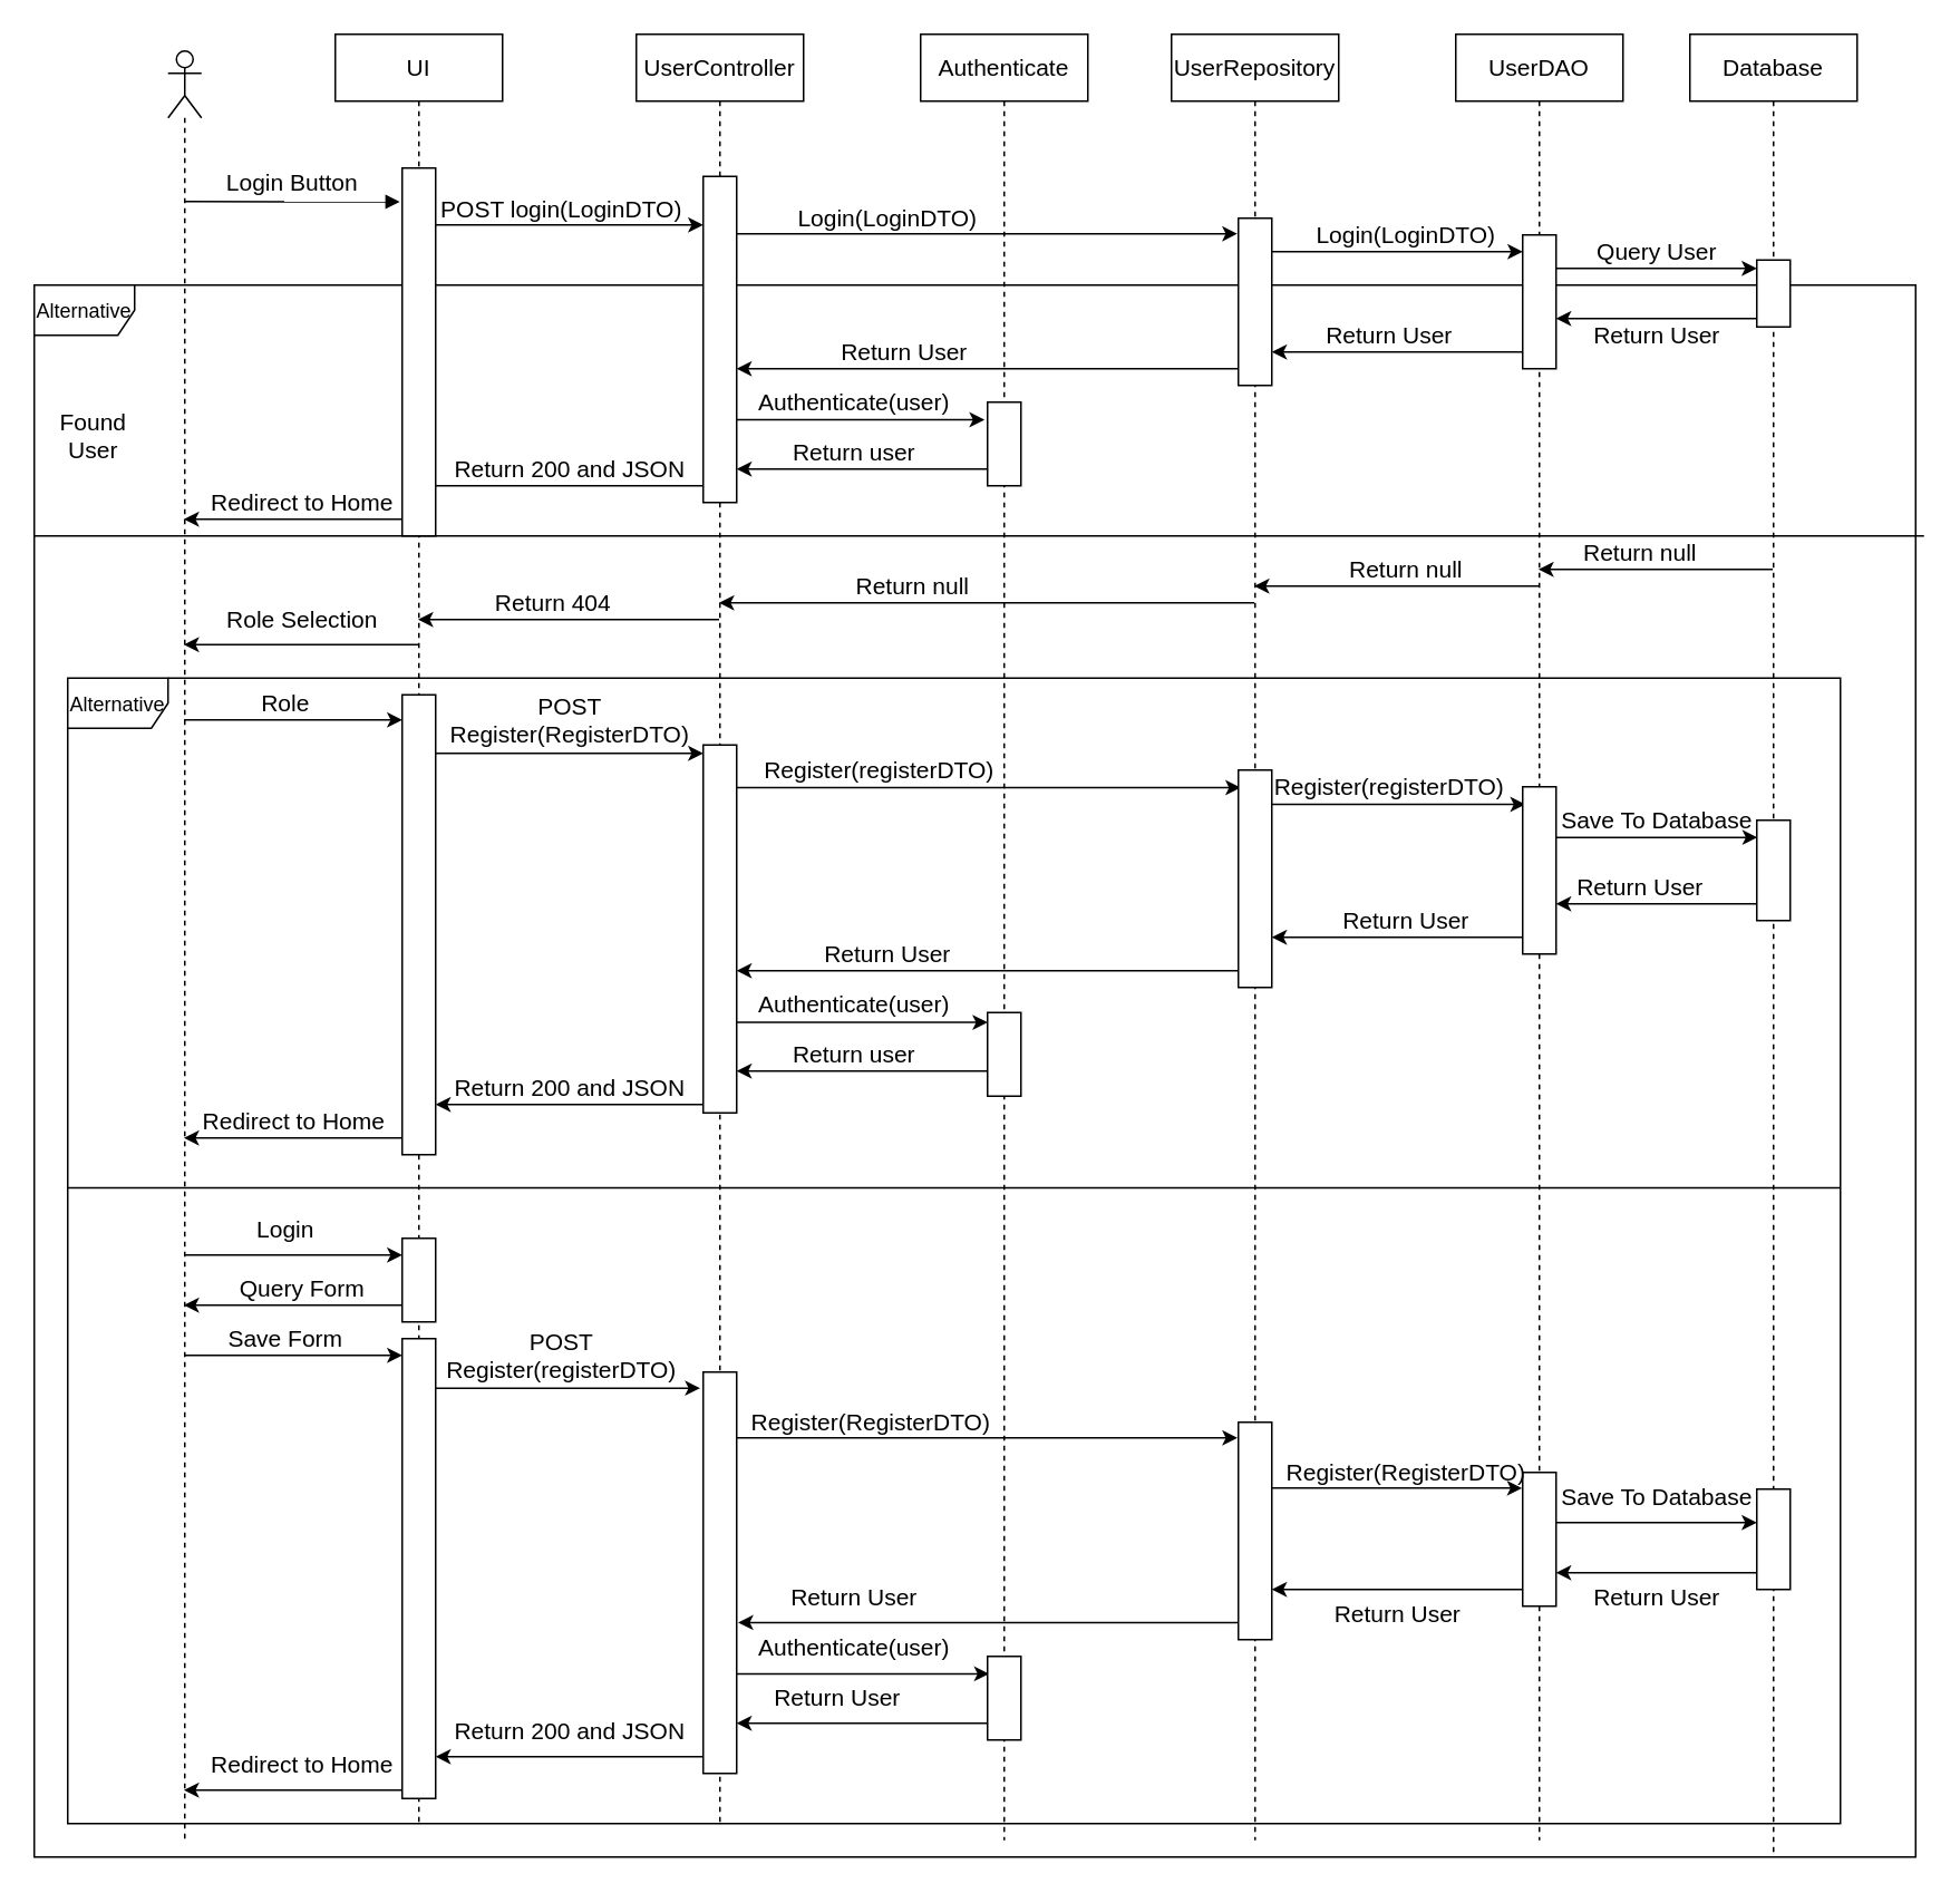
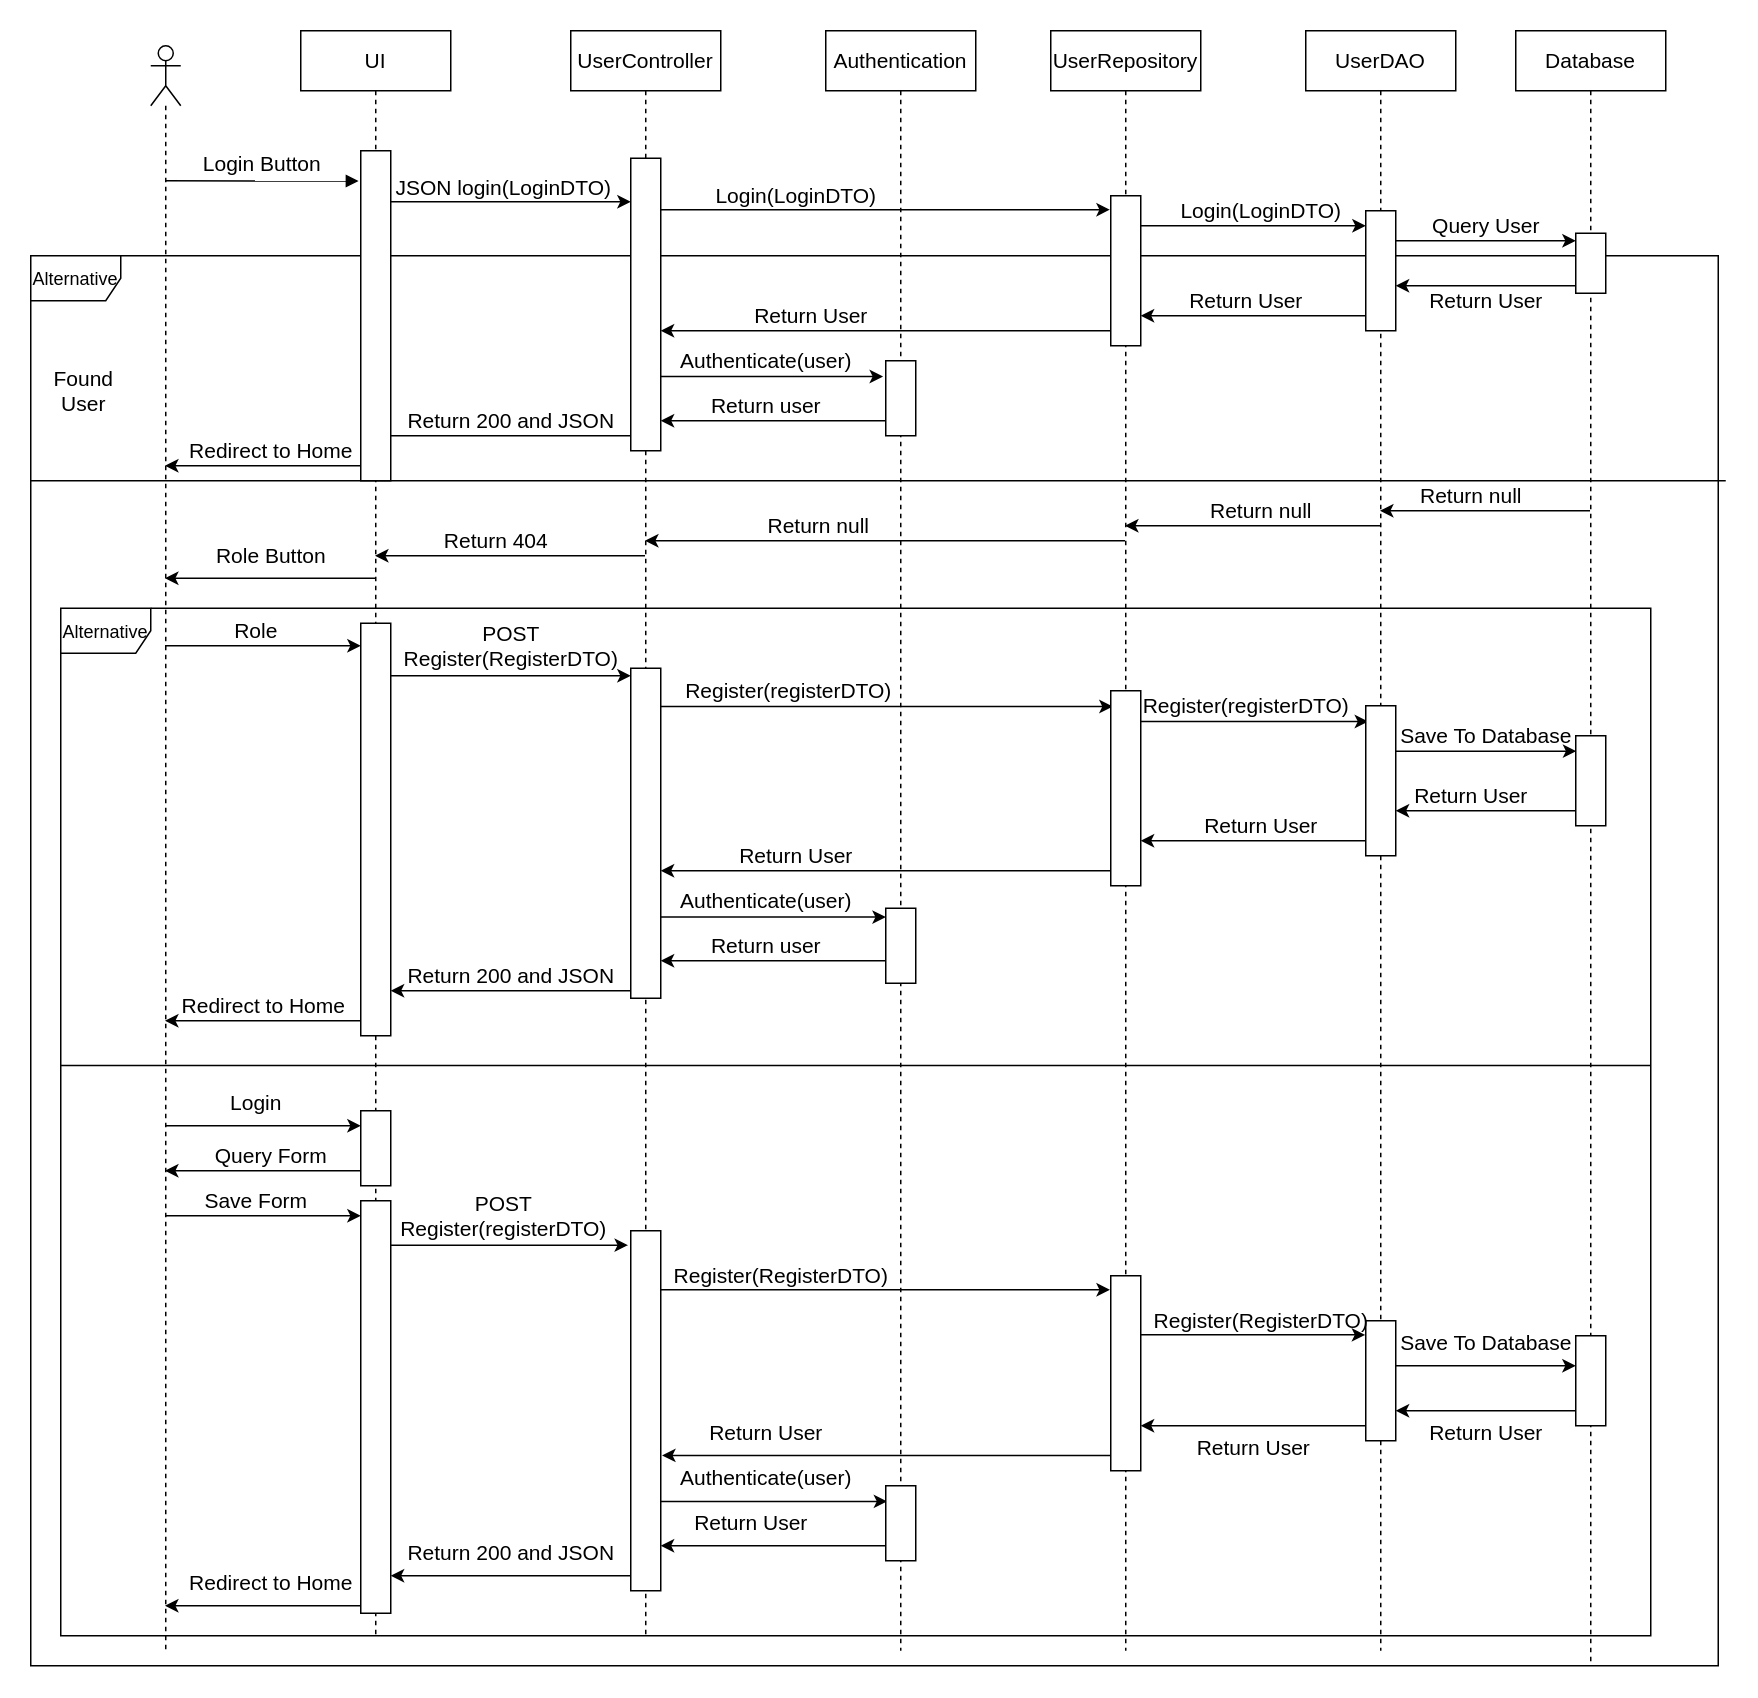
- <mxCell id="64" value="Authenticate" style="shape=umlLifeline;perimeter=lifelinePerimeter;whiteSpace=wrap;html=1;container=1;collapsible=0;recursiveResize=0;outlineConnect=0;fontSize=14;" parent="1" vertex="1"><mxGeometry x="550" y="20" width="100" height="1080" as="geometry" /></mxCell>
+ <mxCell id="64" value="Authentication" style="shape=umlLifeline;perimeter=lifelinePerimeter;whiteSpace=wrap;html=1;container=1;collapsible=0;recursiveResize=0;outlineConnect=0;fontSize=14;" parent="1" vertex="1"><mxGeometry x="550" y="20" width="100" height="1080" as="geometry" /></mxCell>
- <mxCell id="70" value="POST login(LoginDTO)" style="text;html=1;align=center;verticalAlign=middle;resizable=0;points=[];autosize=1;strokeColor=none;fillColor=none;fontSize=14;" parent="1" vertex="1"><mxGeometry x="250" y="110" width="170" height="30" as="geometry" /></mxCell>
+ <mxCell id="70" value="JSON login(LoginDTO)" style="text;html=1;align=center;verticalAlign=middle;resizable=0;points=[];autosize=1;strokeColor=none;fillColor=none;fontSize=14;" parent="1" vertex="1"><mxGeometry x="250" y="110" width="170" height="30" as="geometry" /></mxCell>
- <mxCell id="82" value="Role Selection" style="text;html=1;align=center;verticalAlign=middle;resizable=0;points=[];autosize=1;strokeColor=none;fillColor=none;fontSize=14;" parent="1" vertex="1"><mxGeometry x="125" y="355" width="110" height="30" as="geometry" /></mxCell>
+ <mxCell id="82" value="Role Button" style="text;html=1;align=center;verticalAlign=middle;resizable=0;points=[];autosize=1;strokeColor=none;fillColor=none;fontSize=14;" parent="1" vertex="1"><mxGeometry x="125" y="355" width="110" height="30" as="geometry" /></mxCell>
